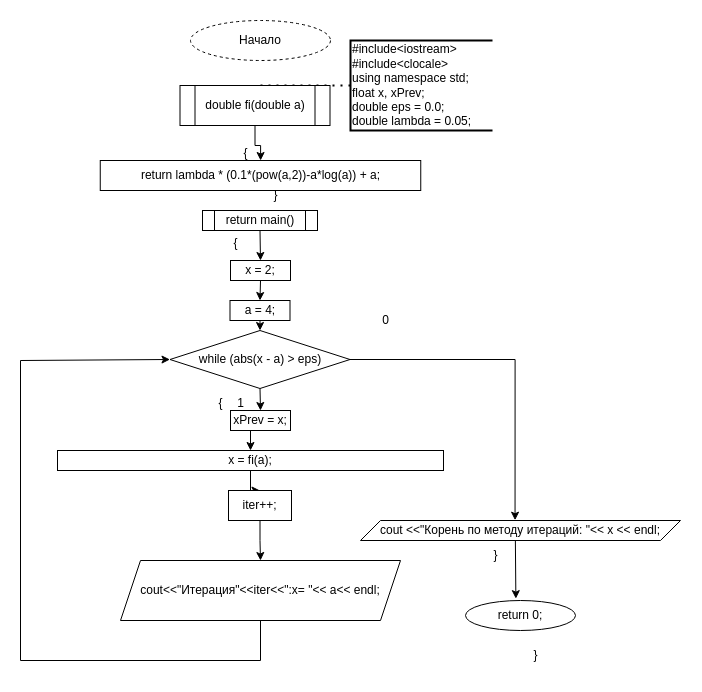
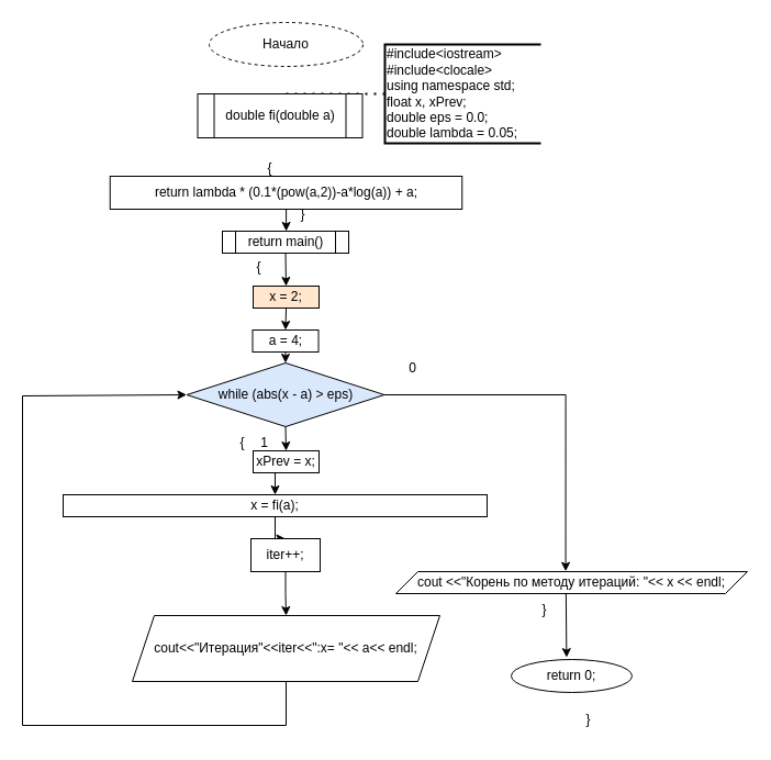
- <mxCell id="25" value="" style="edgeStyle=orthogonalEdgeStyle;rounded=0;orthogonalLoop=1;jettySize=auto;html=1;" edge="1" parent="1" source="26" target="28"><mxGeometry relative="1" as="geometry" /></mxCell>
+ <mxCell id="27" style="edgeStyle=orthogonalEdgeStyle;rounded=0;orthogonalLoop=1;jettySize=auto;html=1;entryX=0.5;entryY=0;entryDx=0;entryDy=0;" edge="1" parent="1" source="28" target="6"><mxGeometry relative="1" as="geometry" /></mxCell>
- <mxCell id="9" value="x = 2;" style="whiteSpace=wrap;html=1;" parent="1" vertex="1"><mxGeometry x="230" y="260" width="60" height="20" as="geometry" /></mxCell>
+ <mxCell id="9" value="x = 2;" style="whiteSpace=wrap;html=1;fillColor=#ffe6cc;" parent="1" vertex="1"><mxGeometry x="230" y="260" width="60" height="20" as="geometry" /></mxCell>
- <mxCell id="34" value="0" style="text;html=1;align=center;verticalAlign=middle;resizable=0;points=[];autosize=1;strokeColor=none;fillColor=none;" vertex="1" parent="1"><mxGeometry x="370" y="305" width="30" height="30" as="geometry" /></mxCell>
+ <mxCell id="34" value="0" style="text;html=1;align=center;verticalAlign=middle;resizable=0;points=[];autosize=1;strokeColor=none;fillColor=none;" vertex="1" parent="1"><mxGeometry x="360" y="320" width="30" height="30" as="geometry" /></mxCell>
- <mxCell id="14" value="while (abs(x - a) &amp;gt; eps)" style="rhombus;whiteSpace=wrap;html=1;" parent="1" vertex="1"><mxGeometry x="169.5" y="330" width="180" height="58" as="geometry" /></mxCell>
+ <mxCell id="14" value="while (abs(x - a) &amp;gt; eps)" style="rhombus;whiteSpace=wrap;html=1;fillColor=#dae8fc;" parent="1" vertex="1"><mxGeometry x="169.5" y="330" width="180" height="58" as="geometry" /></mxCell>
